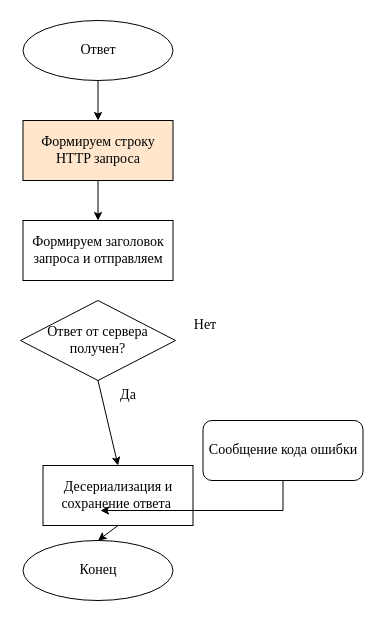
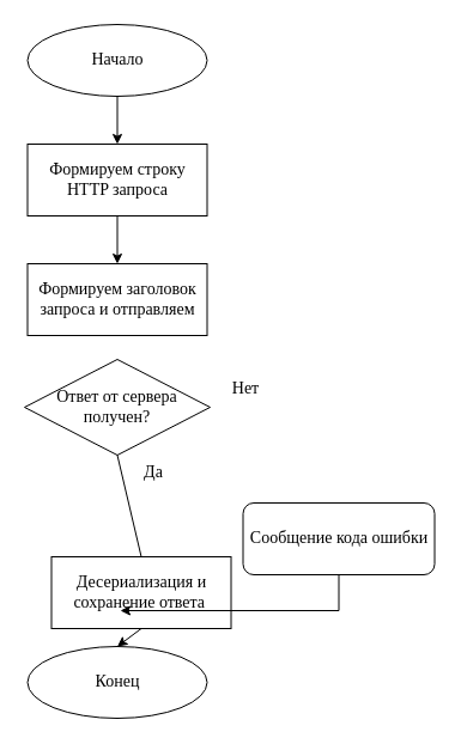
- <mxCell id="2" value="&lt;font style=&quot;font-size: 14px;&quot; face=&quot;Times New Roman&quot;&gt;Ответ&lt;/font&gt;" style="ellipse;whiteSpace=wrap;html=1;" vertex="1" parent="1"><mxGeometry x="22.5" y="20" width="150" height="60" as="geometry" /></mxCell>
+ <mxCell id="2" value="&lt;font style=&quot;font-size: 14px;&quot; face=&quot;Times New Roman&quot;&gt;Начало&lt;/font&gt;" style="ellipse;whiteSpace=wrap;html=1;" vertex="1" parent="1"><mxGeometry x="22.5" y="20" width="150" height="60" as="geometry" /></mxCell>
- <mxCell id="4" value="Формируем строку HTTP запроса" style="rounded=0;whiteSpace=wrap;html=1;fontFamily=Times New Roman;fontSize=14;fillColor=#ffe6cc;" vertex="1" parent="1"><mxGeometry x="22.5" y="120" width="150" height="60" as="geometry" /></mxCell>
+ <mxCell id="4" value="Формируем строку HTTP запроса" style="rounded=0;whiteSpace=wrap;html=1;fontFamily=Times New Roman;fontSize=14;" vertex="1" parent="1"><mxGeometry x="22.5" y="120" width="150" height="60" as="geometry" /></mxCell>
- <mxCell id="11" value="" style="endArrow=classic;html=1;rounded=0;fontFamily=Times New Roman;fontSize=14;exitX=0.5;exitY=1;exitDx=0;exitDy=0;entryX=0.5;entryY=0;entryDx=0;entryDy=0;" edge="1" parent="1" source="7" target="10"><mxGeometry width="50" height="50" relative="1" as="geometry"><mxPoint x="-17.5" y="430" as="sourcePoint" /><mxPoint x="32.5" y="380" as="targetPoint" /></mxGeometry></mxCell>
+ <mxCell id="11" value="" style="endArrow=none;html=1;rounded=0;fontFamily=Times New Roman;fontSize=14;exitX=0.5;exitY=1;exitDx=0;exitDy=0;entryX=0.5;entryY=0;entryDx=0;entryDy=0;" edge="1" parent="1" source="7" target="10"><mxGeometry width="50" height="50" relative="1" as="geometry"><mxPoint x="-17.5" y="430" as="sourcePoint" /><mxPoint x="32.5" y="380" as="targetPoint" /></mxGeometry></mxCell>
